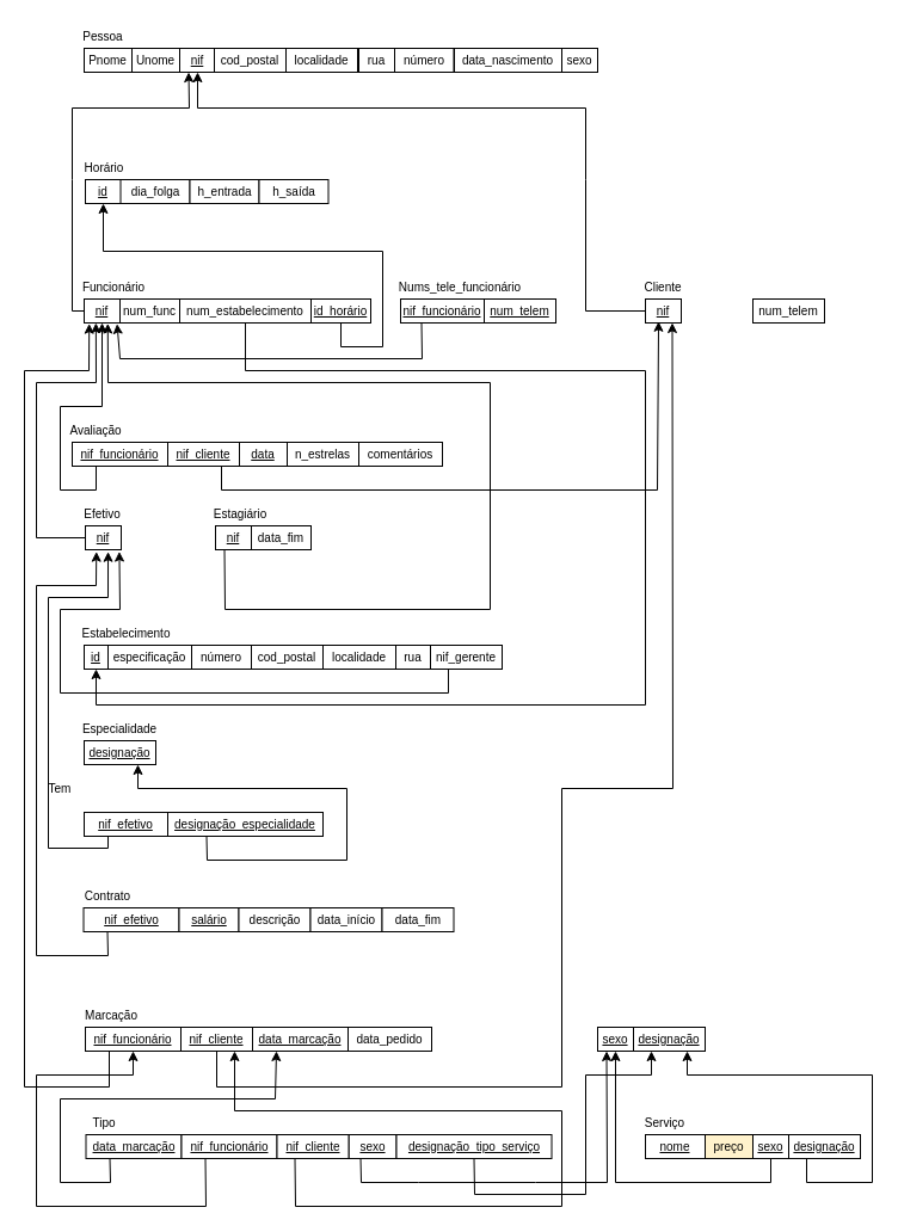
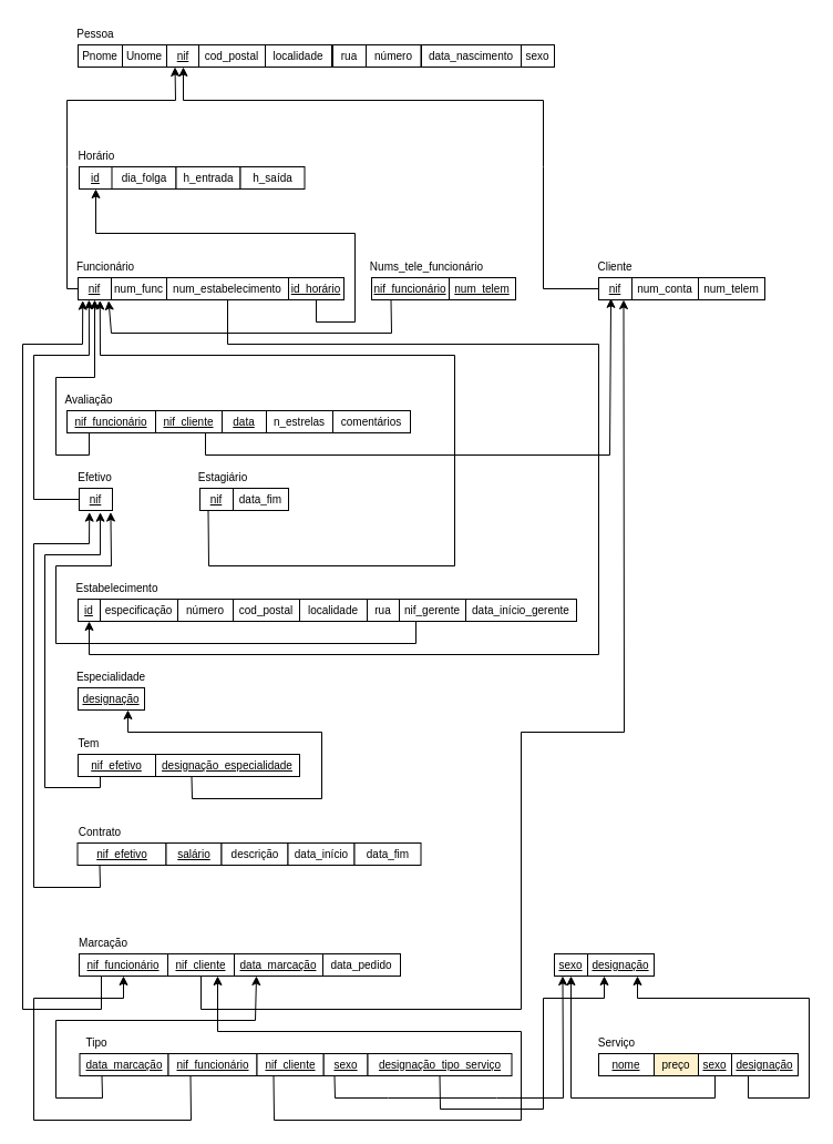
+ <mxCell id="16" value="num_conta" style="rounded=0;whiteSpace=wrap;html=1;fontSize=10;" parent="1" vertex="1"><mxGeometry x="570" y="250" width="60" height="20" as="geometry" /></mxCell>
+ <mxCell id="60" value="data_início_gerente" style="rounded=0;whiteSpace=wrap;html=1;fontSize=10;" parent="1" vertex="1"><mxGeometry x="420" y="540" width="100" height="20" as="geometry" /></mxCell>
- <mxCell id="62" value="Tem" style="text;strokeColor=none;align=center;fillColor=none;html=1;verticalAlign=middle;whiteSpace=wrap;rounded=0;fontSize=10;" parent="1" vertex="1"><mxGeometry x="40" y="650" width="20" height="20" as="geometry" /></mxCell>
+ <mxCell id="62" value="Tem" style="text;strokeColor=none;align=center;fillColor=none;html=1;verticalAlign=middle;whiteSpace=wrap;rounded=0;fontSize=10;" parent="1" vertex="1"><mxGeometry x="70" y="660" width="20" height="20" as="geometry" /></mxCell>
